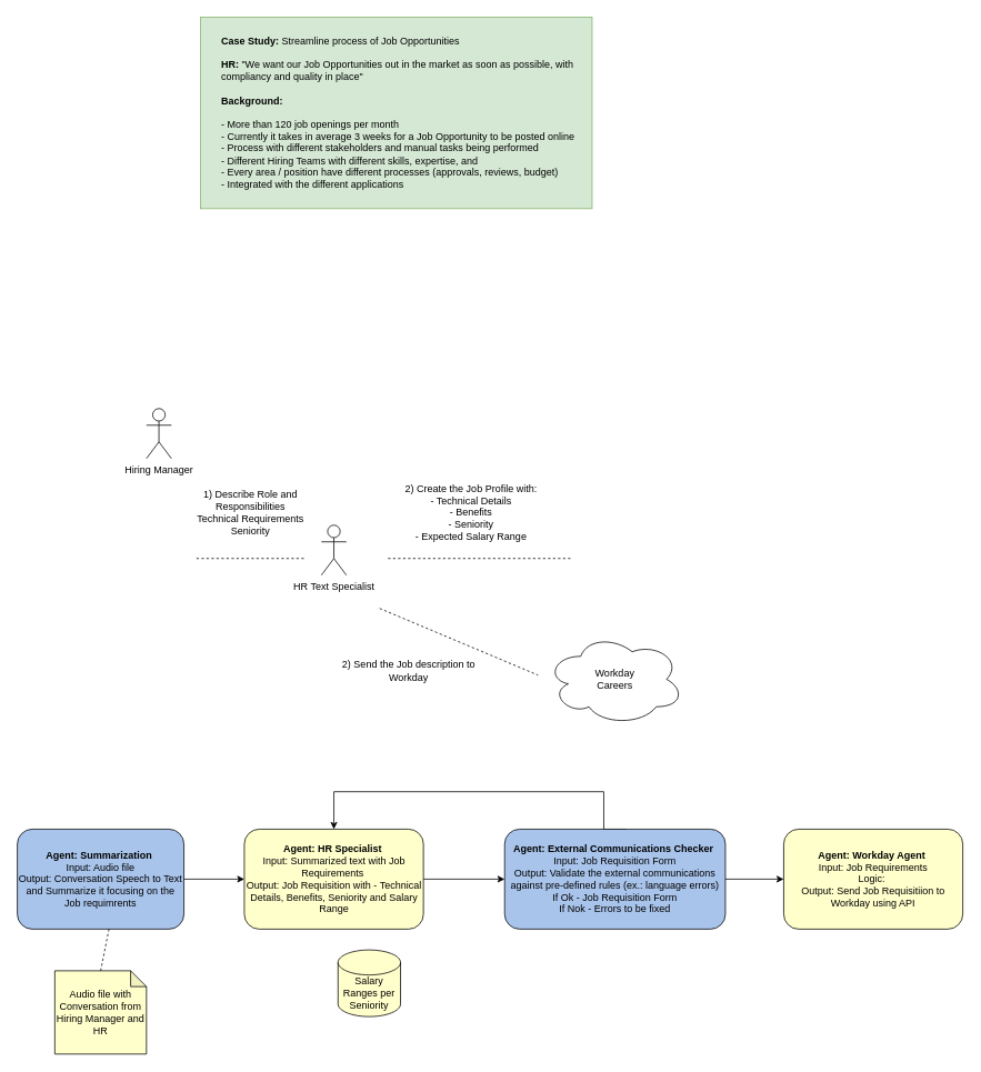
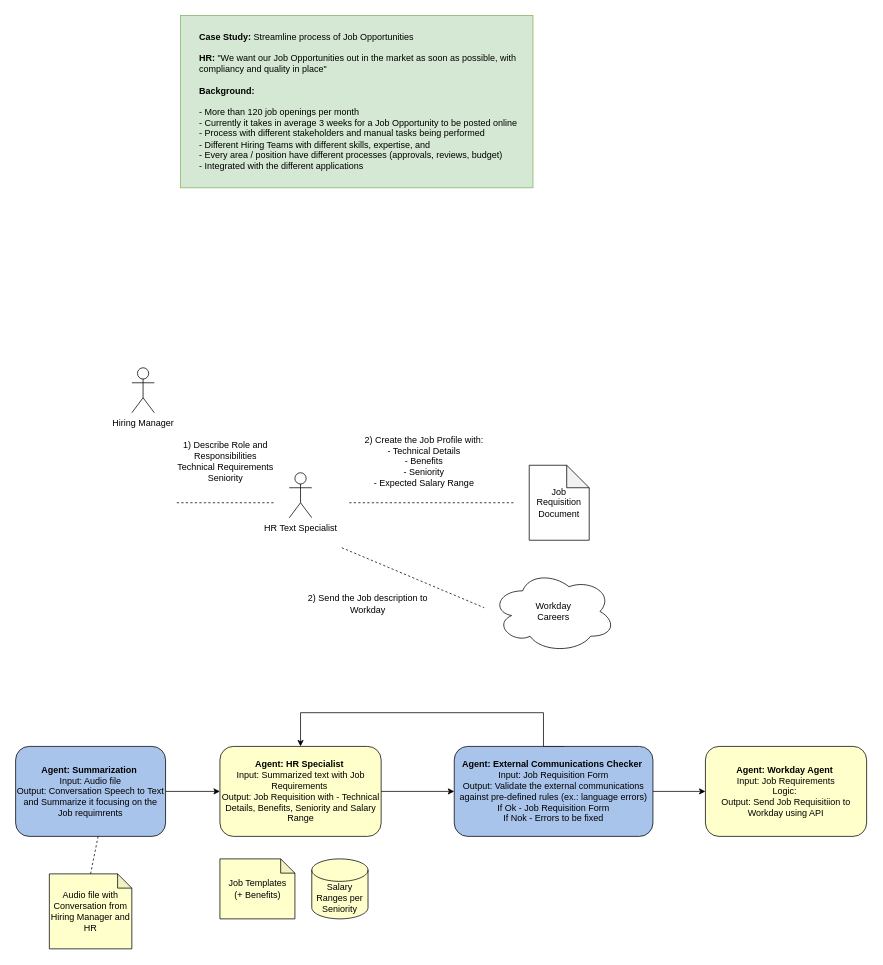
+ <mxCell id="8" value="Job Requisition&lt;div&gt;Document&lt;/div&gt;" style="shape=note;whiteSpace=wrap;html=1;backgroundOutline=1;darkOpacity=0.05;" parent="1" vertex="1"><mxGeometry x="705" y="620" width="80" height="100" as="geometry" /></mxCell>
- <mxCell id="20" value="Salary Ranges per Seniority" style="shape=cylinder3;whiteSpace=wrap;html=1;boundedLbl=1;backgroundOutline=1;size=15;fillColor=#FFFFCC;" parent="1" vertex="1"><mxGeometry x="405" y="1139.97" width="75" height="80" as="geometry" /></mxCell>
+ <mxCell id="20" value="Salary Ranges per Seniority" style="shape=cylinder3;whiteSpace=wrap;html=1;boundedLbl=1;backgroundOutline=1;size=15;fillColor=#FFFFCC;" parent="1" vertex="1"><mxGeometry x="415" y="1144.97" width="75" height="80" as="geometry" /></mxCell>
+ <mxCell id="17" value="Job Templates&lt;div&gt;(+ Benefits)&lt;/div&gt;" style="shape=note;whiteSpace=wrap;html=1;backgroundOutline=1;darkOpacity=0.05;size=19;fillColor=#FFFFCC;" parent="1" vertex="1"><mxGeometry x="292.5" y="1144.97" width="100" height="80" as="geometry" /></mxCell>
